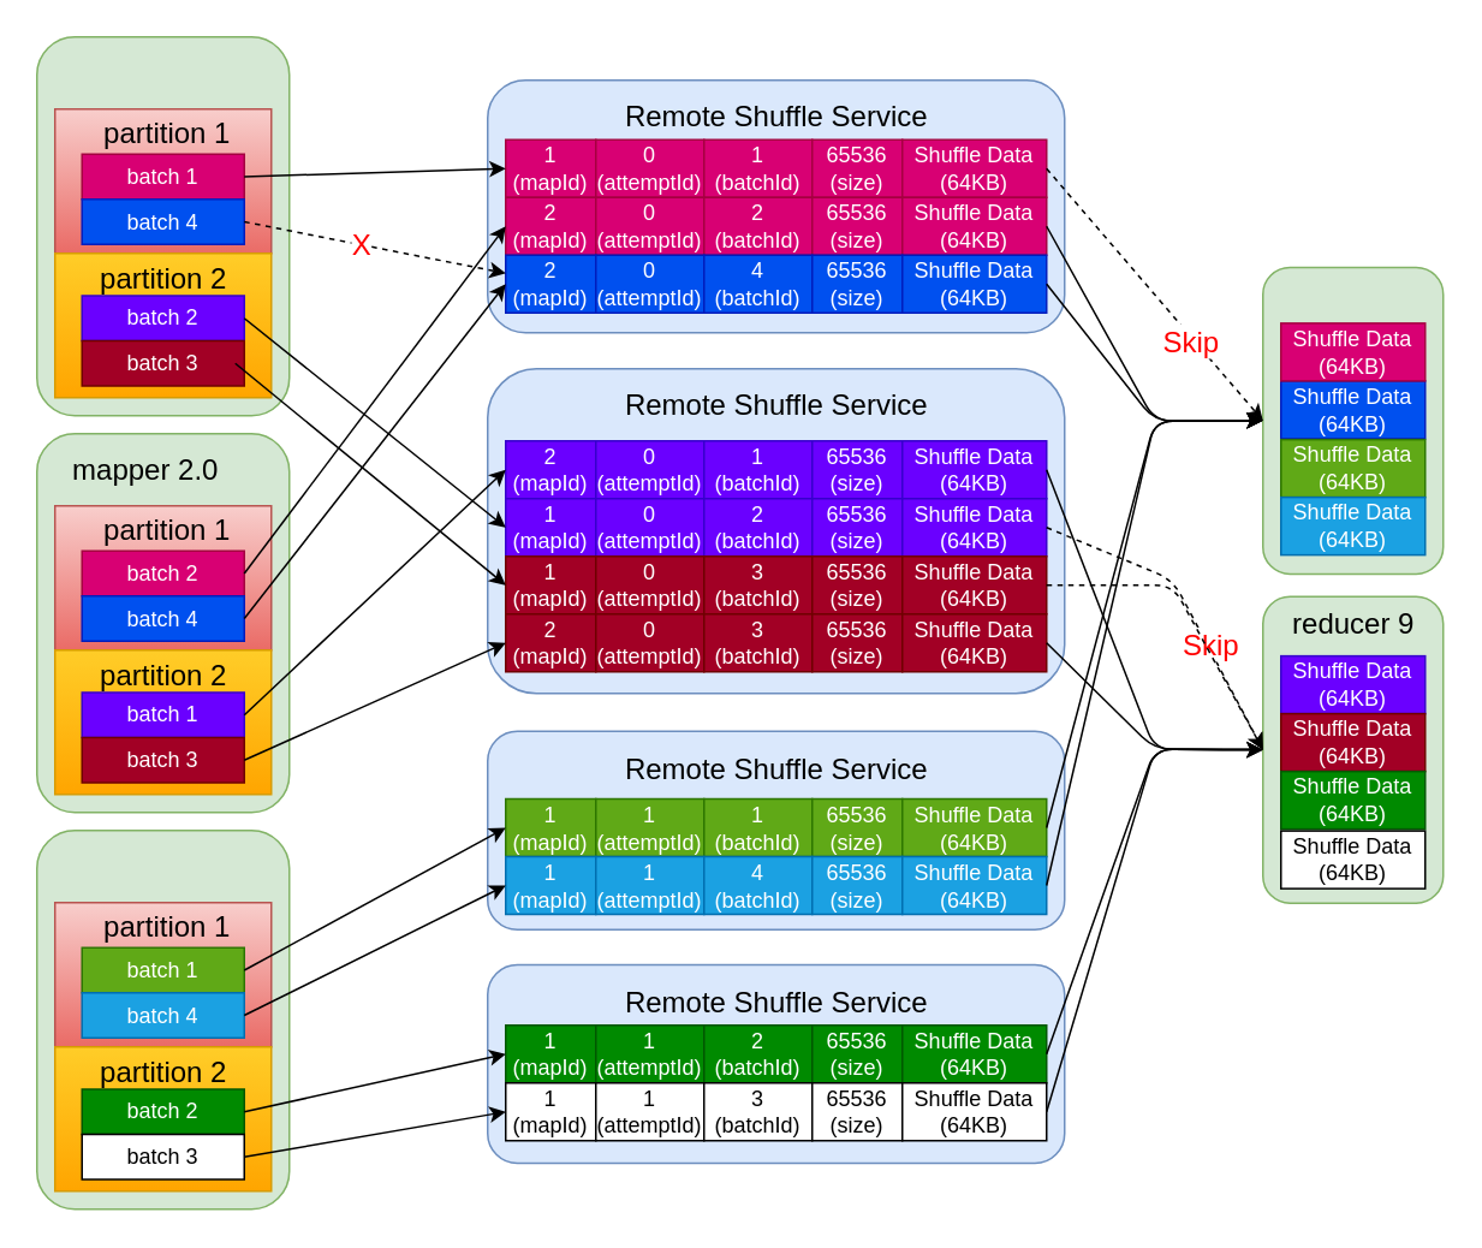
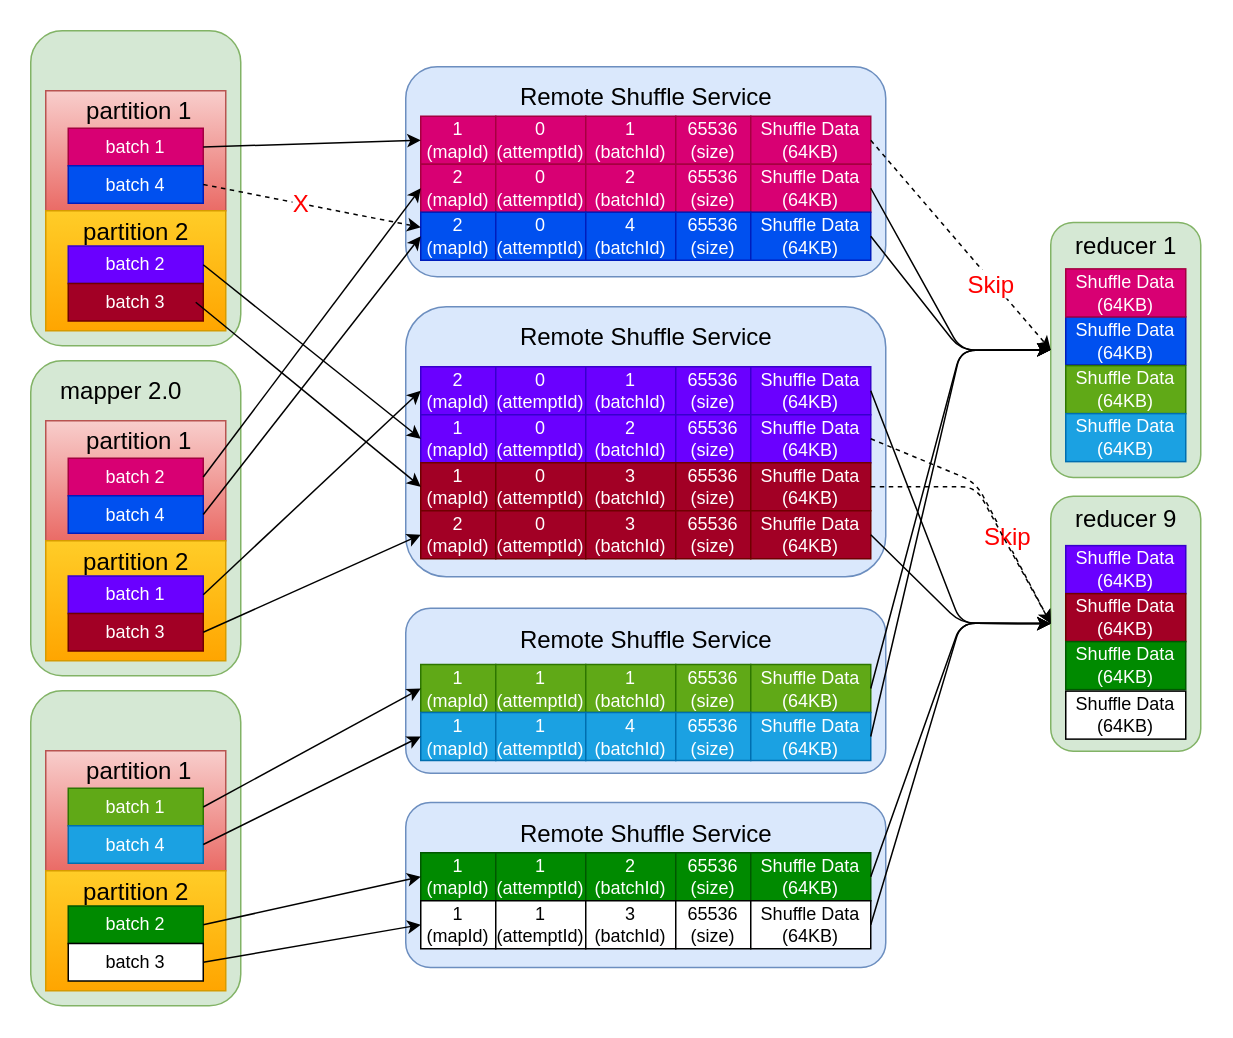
+ <mxCell id="117" value="&lt;font style=&quot;font-size: 16px&quot;&gt;reducer 1&lt;/font&gt;" style="text;html=1;strokeColor=none;fillColor=none;align=center;verticalAlign=middle;whiteSpace=wrap;rounded=0;" parent="1" vertex="1"><mxGeometry x="707.5" y="152.75" width="85" height="20" as="geometry" /></mxCell>
